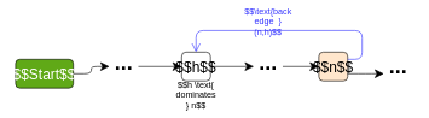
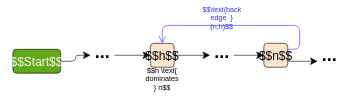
- <mxCell id="5" value="$$h$$" style="rounded=1;whiteSpace=wrap;html=1;fontSize=20;" vertex="1" parent="1"><mxGeometry x="250" y="72" width="40" height="40" as="geometry" /></mxCell>
+ <mxCell id="5" value="$$h$$" style="rounded=1;whiteSpace=wrap;html=1;fontSize=20;fillColor=#ffe6cc;" vertex="1" parent="1"><mxGeometry x="250" y="72" width="40" height="40" as="geometry" /></mxCell>
